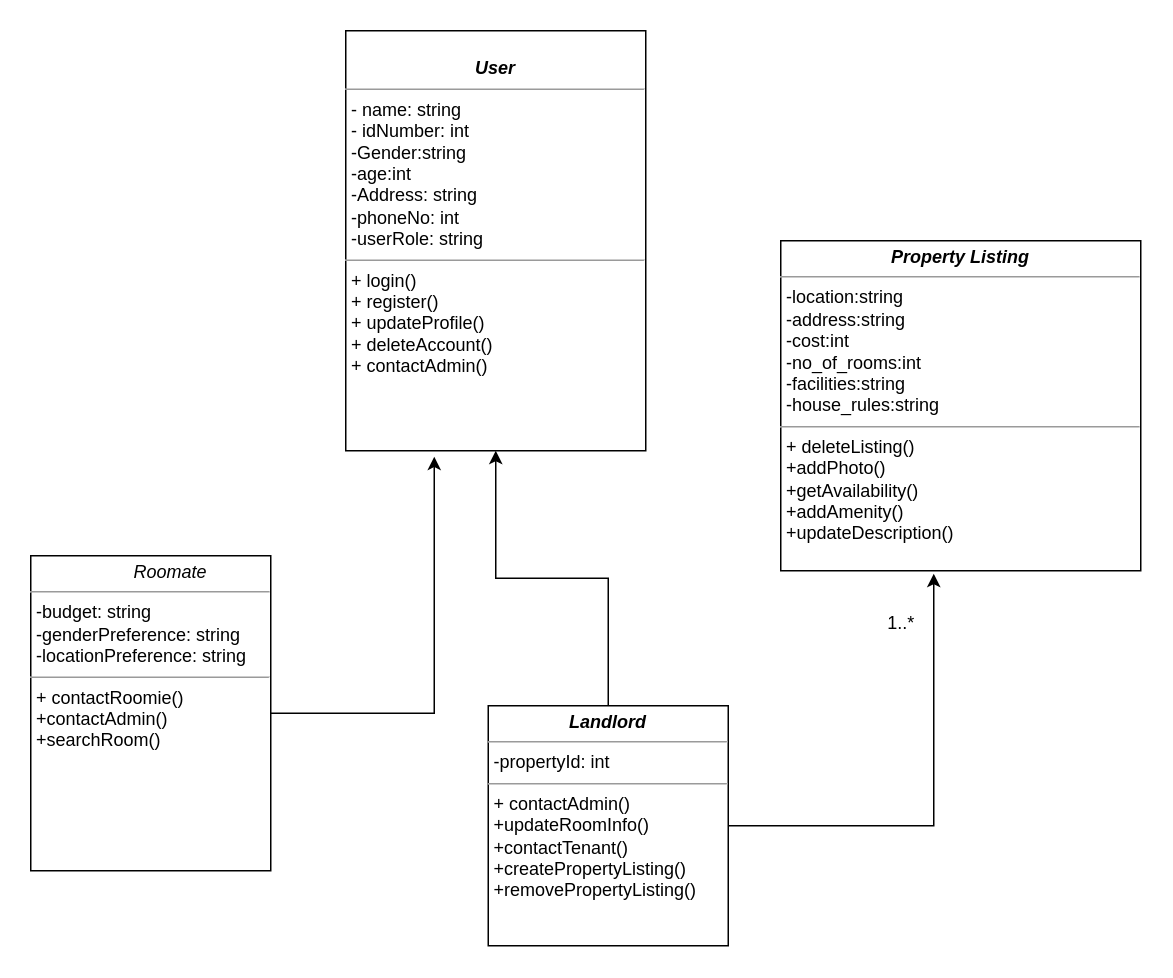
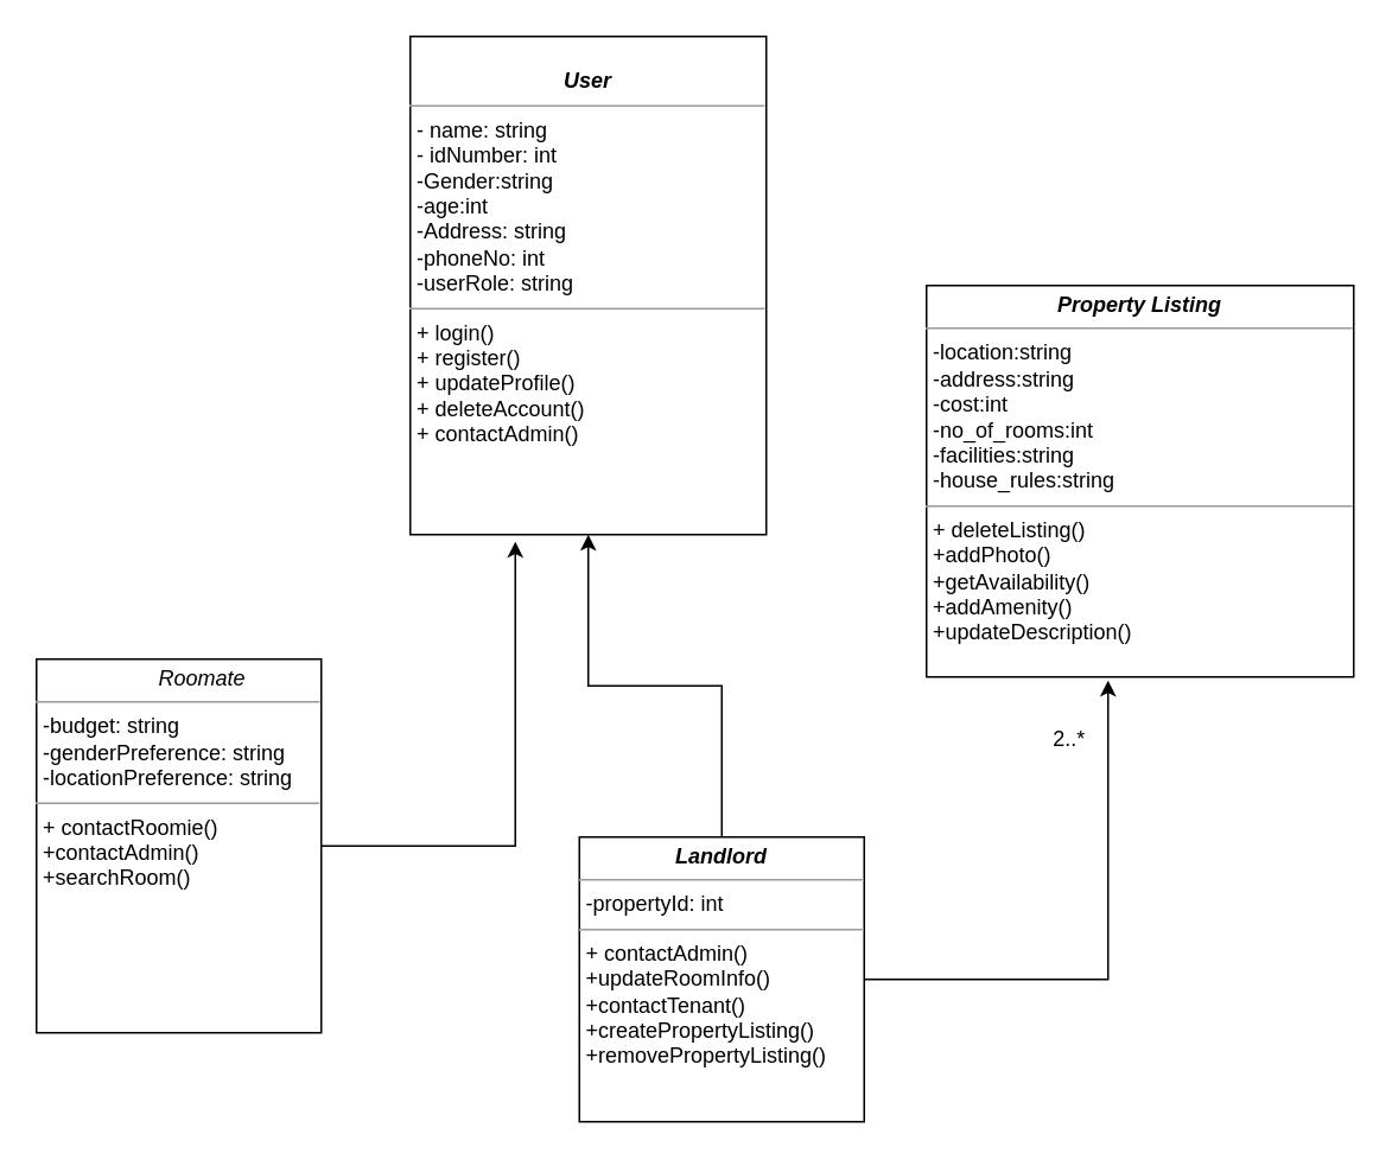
- <mxCell id="9" value="1..*" style="text;html=1;align=center;verticalAlign=middle;resizable=0;points=[];autosize=1;strokeColor=none;fillColor=none;" parent="1" vertex="1"><mxGeometry x="580" y="400" width="40" height="30" as="geometry" /></mxCell>
+ <mxCell id="9" value="2..*" style="text;html=1;align=center;verticalAlign=middle;resizable=0;points=[];autosize=1;strokeColor=none;fillColor=none;" parent="1" vertex="1"><mxGeometry x="580" y="400" width="40" height="30" as="geometry" /></mxCell>
